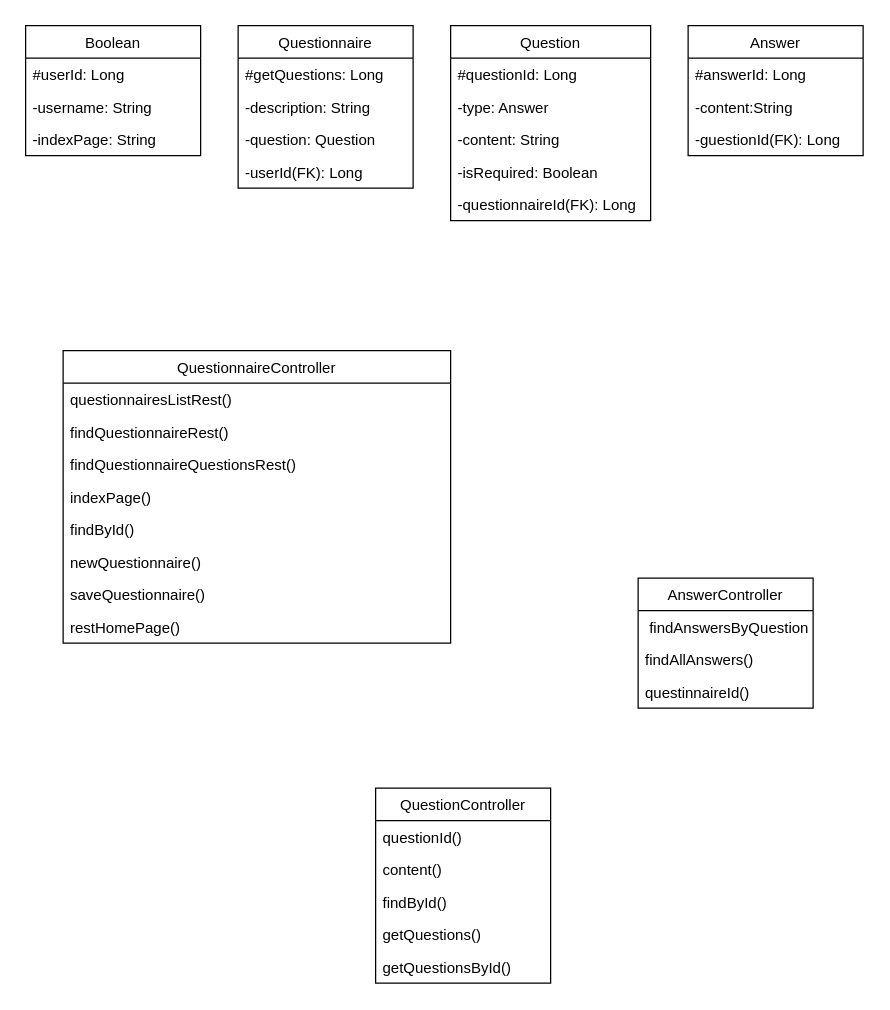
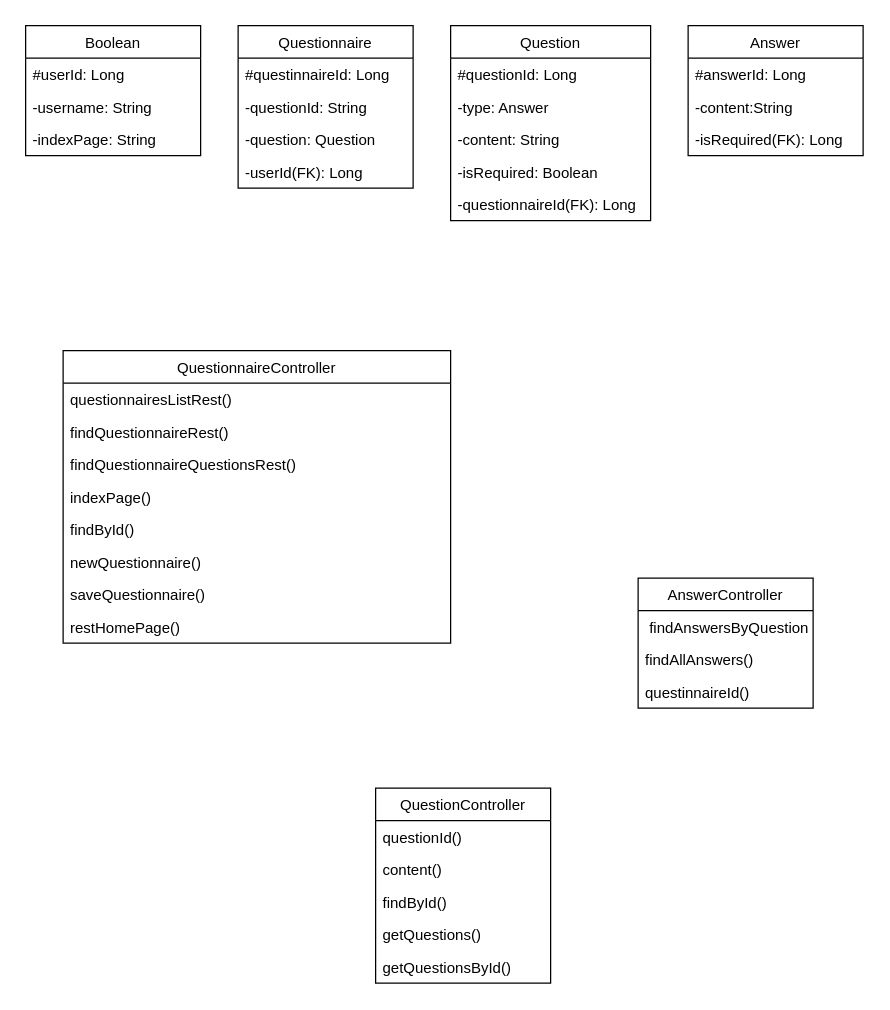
- <mxCell id="7" value="#getQuestions: Long" style="text;strokeColor=none;fillColor=none;align=left;verticalAlign=top;spacingLeft=4;spacingRight=4;overflow=hidden;rotatable=0;points=[[0,0.5],[1,0.5]];portConstraint=eastwest;" vertex="1" parent="6"><mxGeometry y="26" width="140" height="26" as="geometry" /></mxCell>
+ <mxCell id="7" value="#questinnaireId: Long" style="text;strokeColor=none;fillColor=none;align=left;verticalAlign=top;spacingLeft=4;spacingRight=4;overflow=hidden;rotatable=0;points=[[0,0.5],[1,0.5]];portConstraint=eastwest;" vertex="1" parent="6"><mxGeometry y="26" width="140" height="26" as="geometry" /></mxCell>
- <mxCell id="8" value="-description: String" style="text;strokeColor=none;fillColor=none;align=left;verticalAlign=top;spacingLeft=4;spacingRight=4;overflow=hidden;rotatable=0;points=[[0,0.5],[1,0.5]];portConstraint=eastwest;" vertex="1" parent="6"><mxGeometry y="52" width="140" height="26" as="geometry" /></mxCell>
+ <mxCell id="8" value="-questionId: String" style="text;strokeColor=none;fillColor=none;align=left;verticalAlign=top;spacingLeft=4;spacingRight=4;overflow=hidden;rotatable=0;points=[[0,0.5],[1,0.5]];portConstraint=eastwest;" vertex="1" parent="6"><mxGeometry y="52" width="140" height="26" as="geometry" /></mxCell>
- <mxCell id="20" value="-guestionId(FK): Long" style="text;strokeColor=none;fillColor=none;align=left;verticalAlign=top;spacingLeft=4;spacingRight=4;overflow=hidden;rotatable=0;points=[[0,0.5],[1,0.5]];portConstraint=eastwest;" vertex="1" parent="17"><mxGeometry y="78" width="140" height="26" as="geometry" /></mxCell>
+ <mxCell id="20" value="-isRequired(FK): Long" style="text;strokeColor=none;fillColor=none;align=left;verticalAlign=top;spacingLeft=4;spacingRight=4;overflow=hidden;rotatable=0;points=[[0,0.5],[1,0.5]];portConstraint=eastwest;" vertex="1" parent="17"><mxGeometry y="78" width="140" height="26" as="geometry" /></mxCell>
